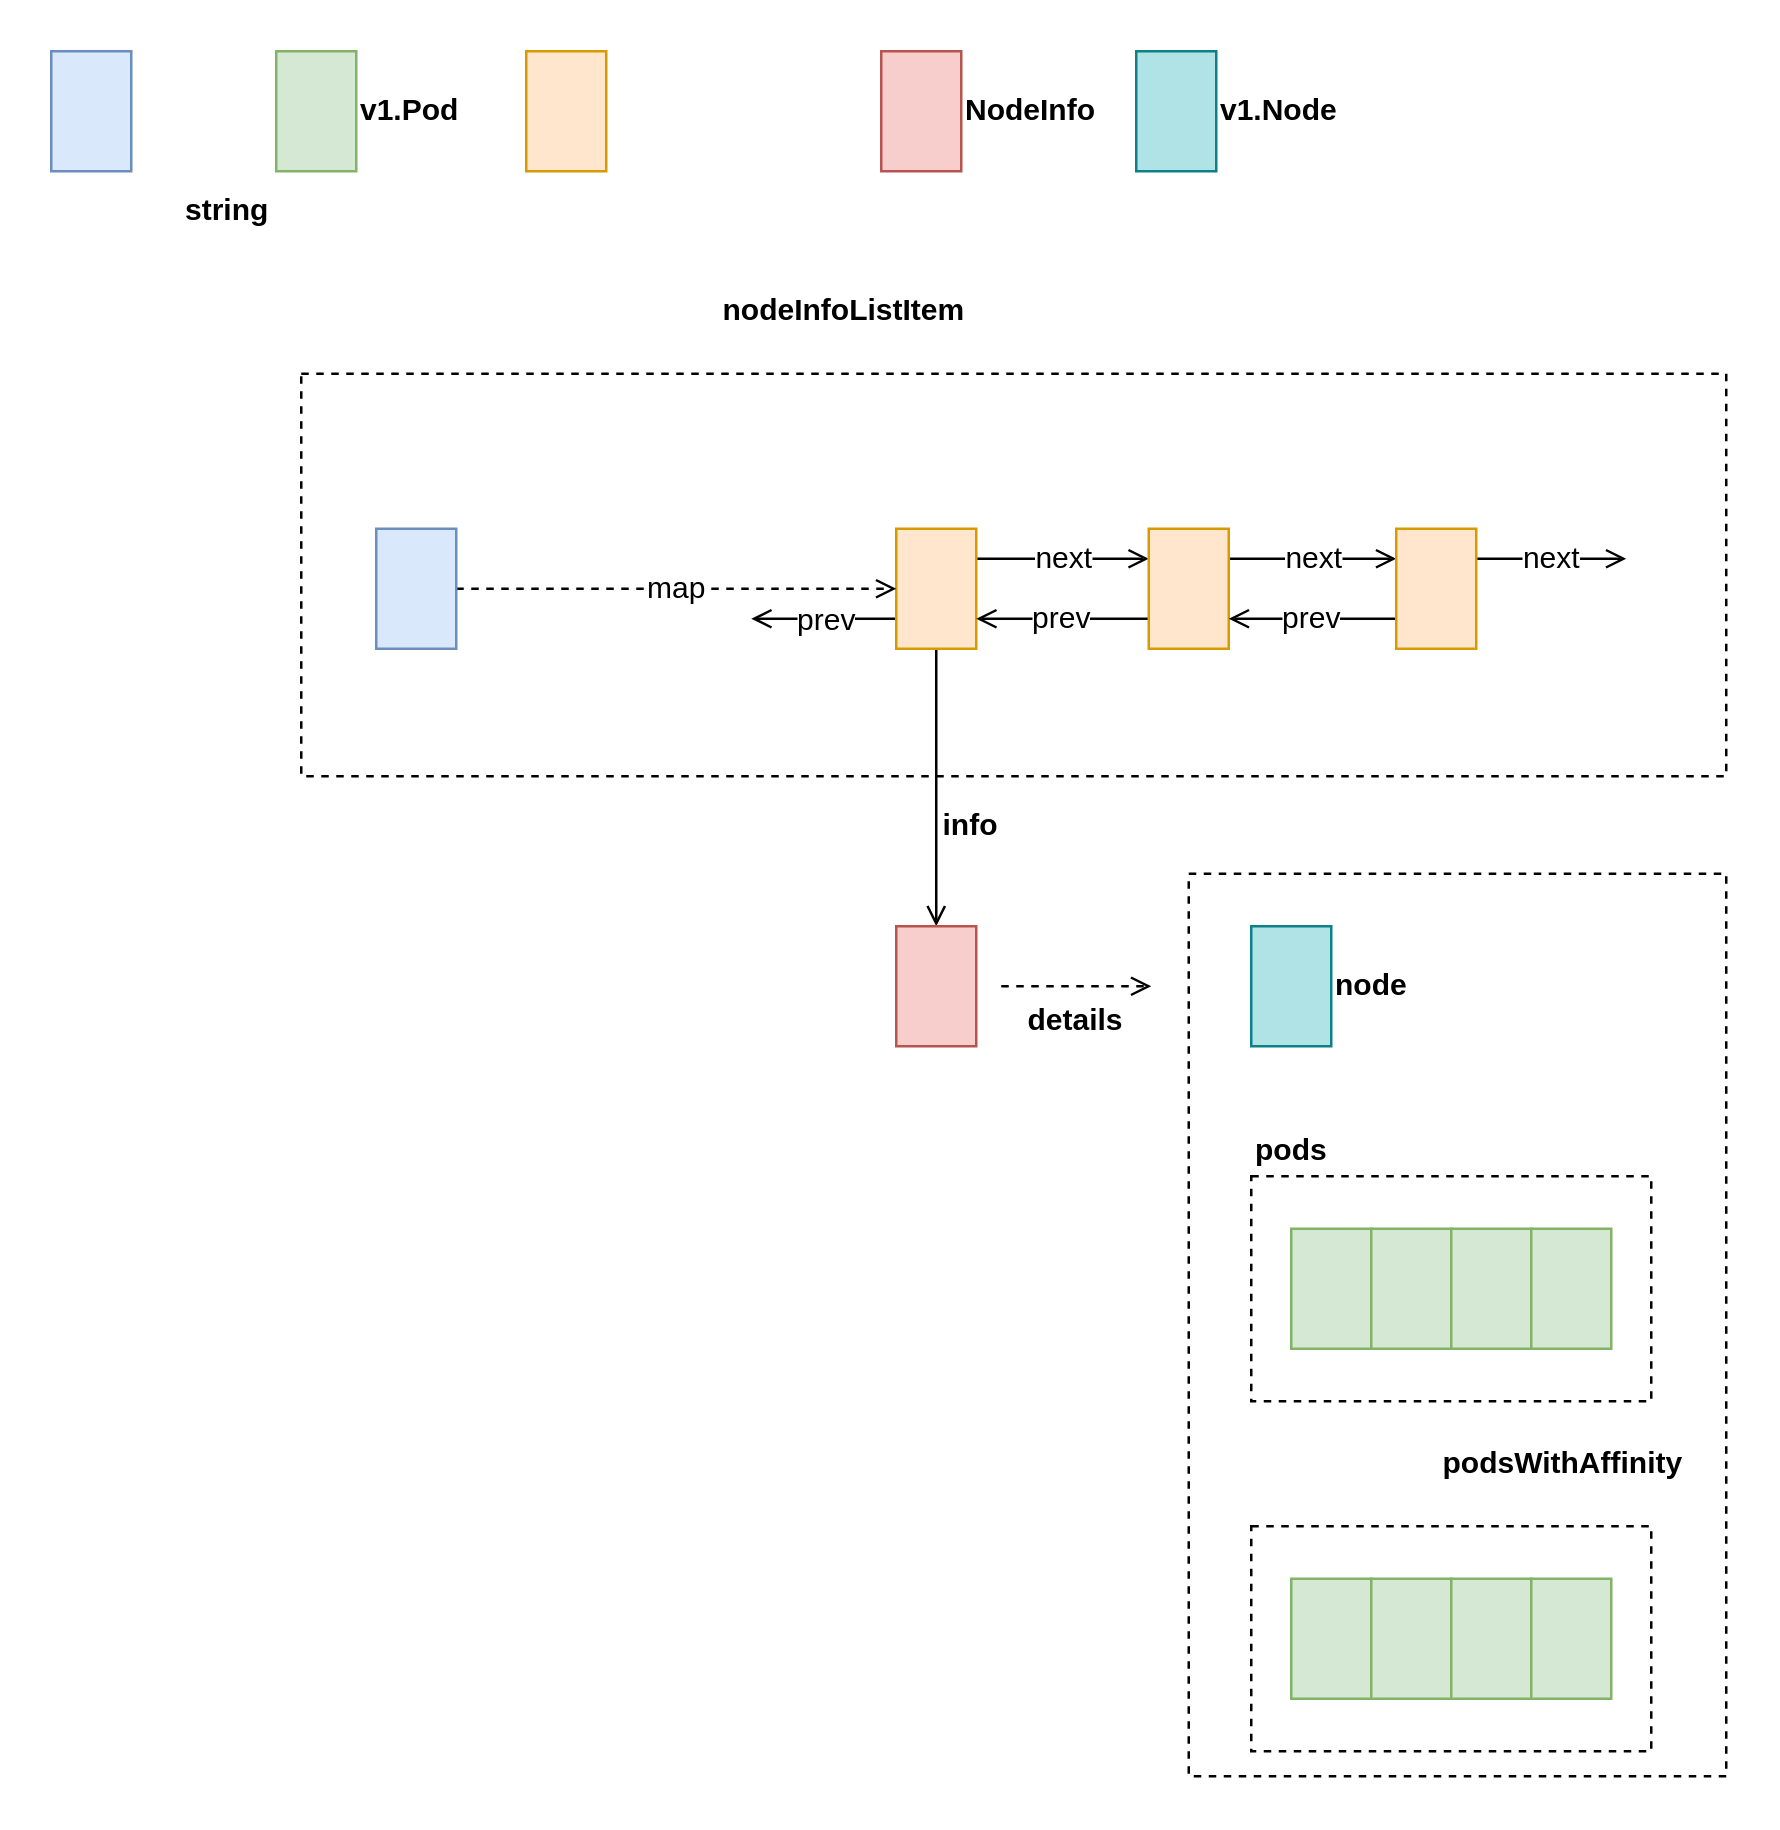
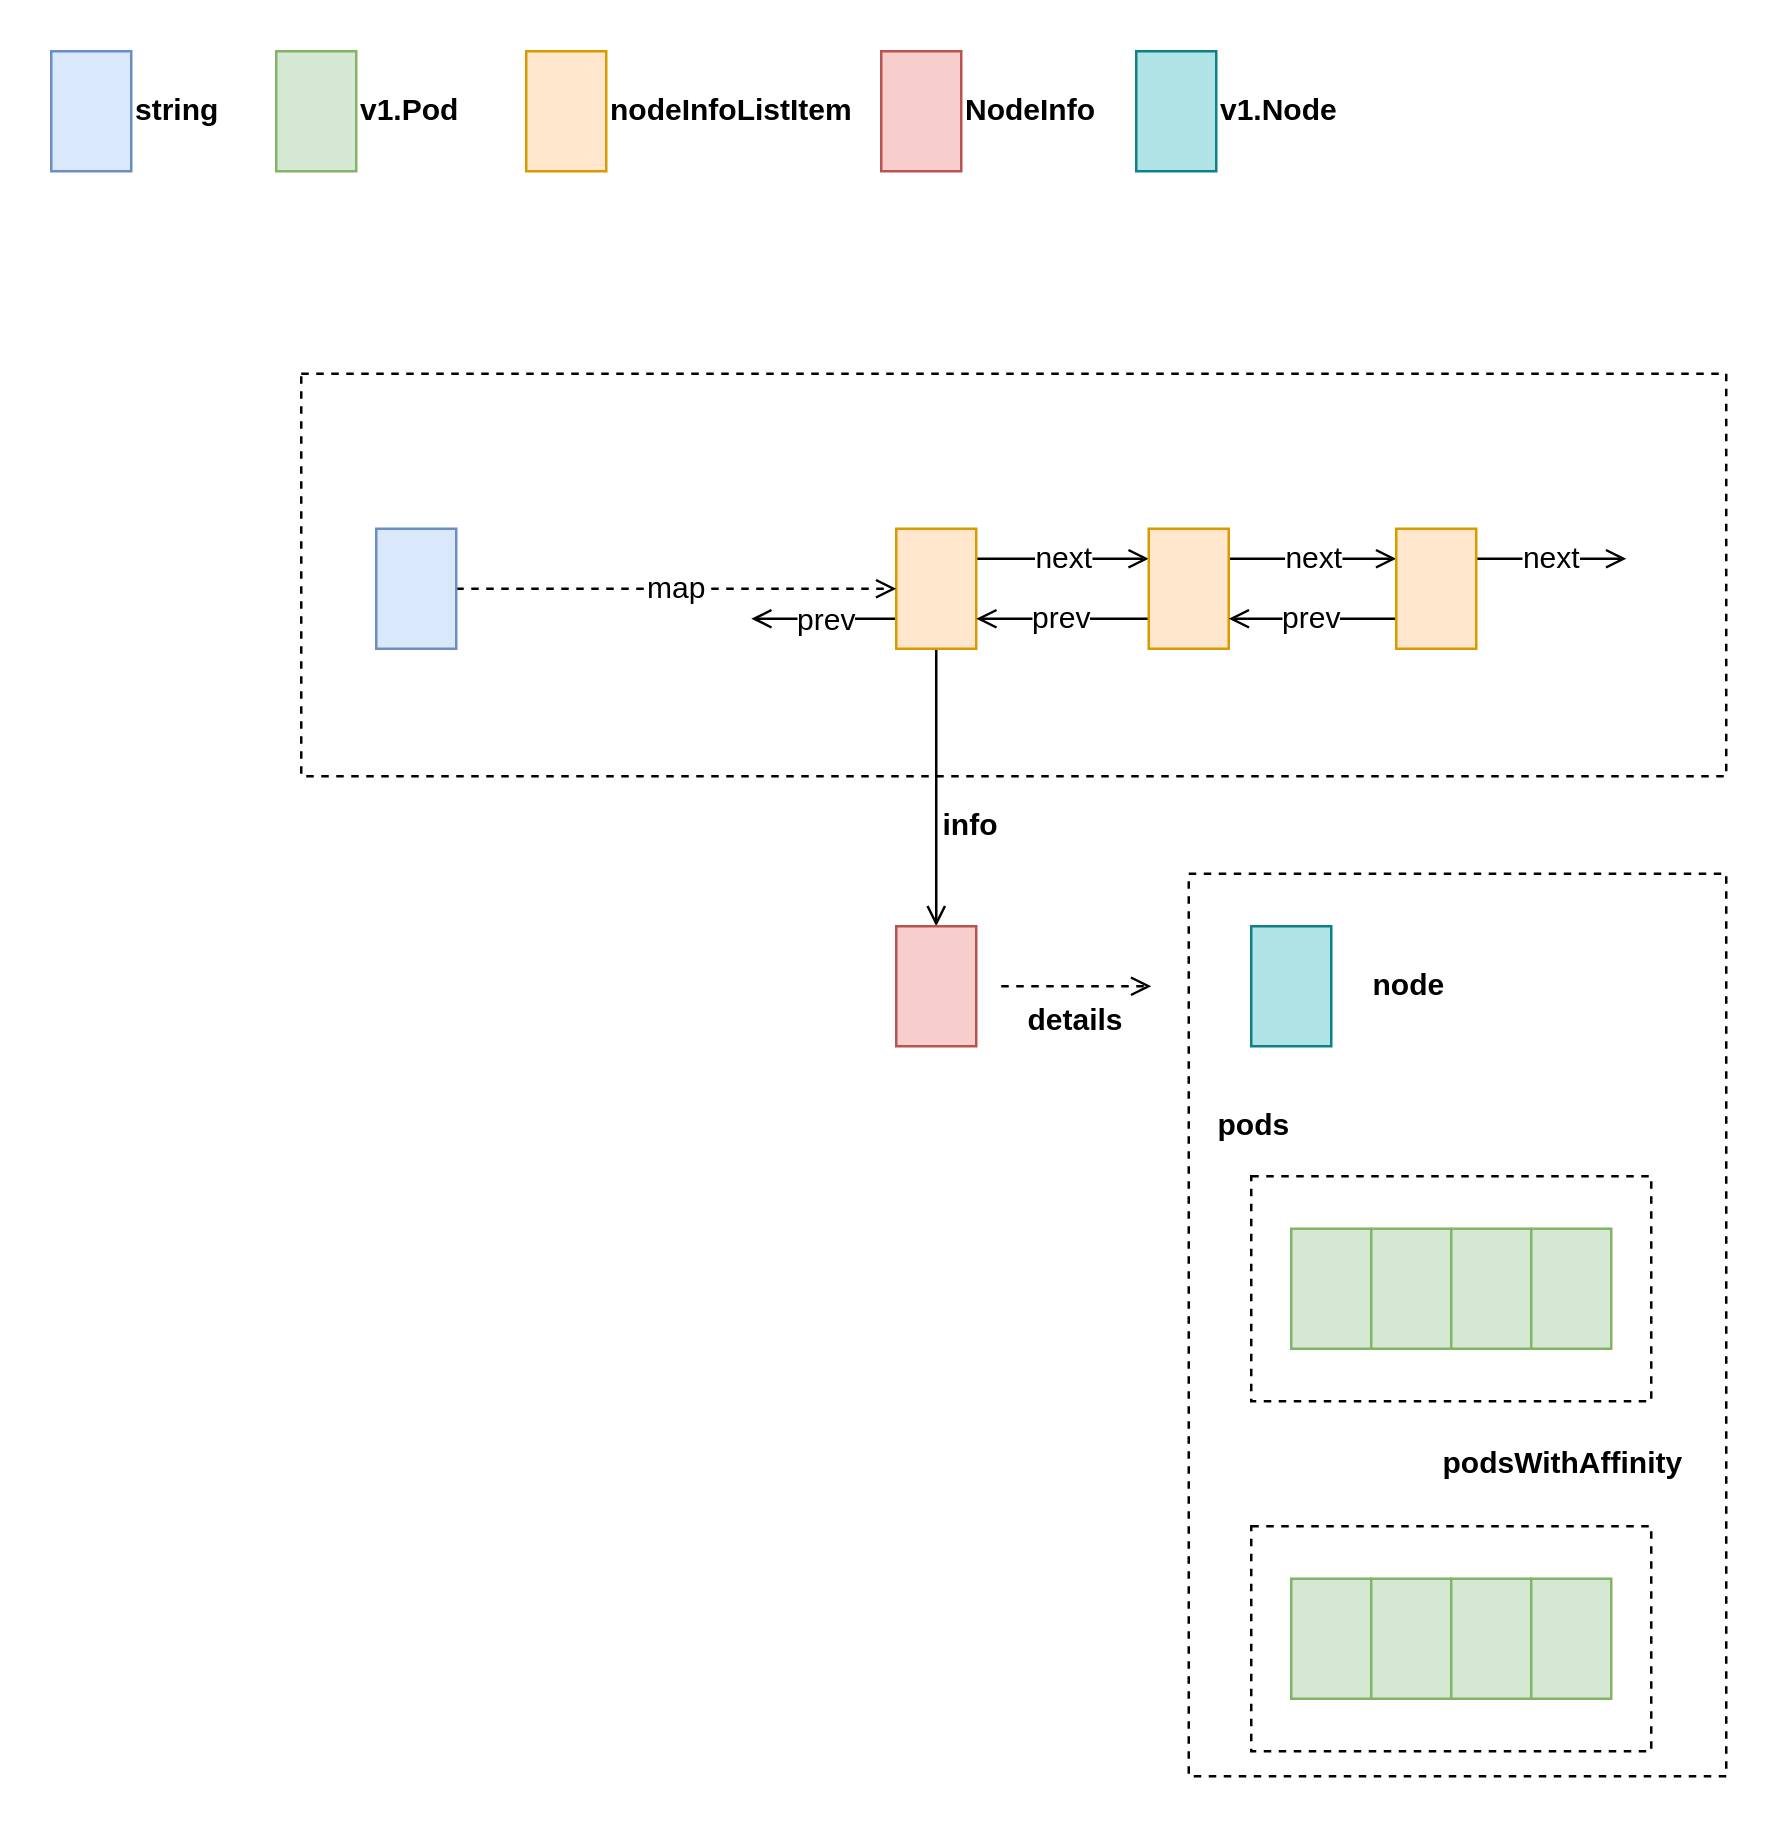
- <mxCell id="5" value="string" style="text;html=1;align=left;verticalAlign=middle;resizable=0;points=[];autosize=1;fontSize=12;fontStyle=1" parent="1" vertex="1"><mxGeometry x="72" y="74" width="50" height="20" as="geometry" /></mxCell>
+ <mxCell id="5" value="string" style="text;html=1;align=left;verticalAlign=middle;resizable=0;points=[];autosize=1;fontSize=12;fontStyle=1" parent="1" vertex="1"><mxGeometry x="52" y="34" width="50" height="20" as="geometry" /></mxCell>
- <mxCell id="9" value="nodeInfoListItem" style="text;html=1;align=left;verticalAlign=middle;resizable=0;points=[];autosize=1;fontSize=12;fontStyle=1" parent="1" vertex="1"><mxGeometry x="287" y="114" width="110" height="20" as="geometry" /></mxCell>
+ <mxCell id="9" value="nodeInfoListItem" style="text;html=1;align=left;verticalAlign=middle;resizable=0;points=[];autosize=1;fontSize=12;fontStyle=1" parent="1" vertex="1"><mxGeometry x="242" y="34" width="110" height="20" as="geometry" /></mxCell>
- <mxCell id="41" value="node" style="text;html=1;align=left;verticalAlign=middle;resizable=0;points=[];autosize=1;fontSize=12;fontStyle=1" parent="1" vertex="1"><mxGeometry x="532" y="384" width="40" height="20" as="geometry" /></mxCell>
+ <mxCell id="41" value="node" style="text;html=1;align=left;verticalAlign=middle;resizable=0;points=[];autosize=1;fontSize=12;fontStyle=1" parent="1" vertex="1"><mxGeometry x="547" y="384" width="40" height="20" as="geometry" /></mxCell>
- <mxCell id="39" value="pods" style="text;html=1;align=left;verticalAlign=middle;resizable=0;points=[];autosize=1;fontSize=12;fontStyle=1" parent="1" vertex="1"><mxGeometry x="500" y="450" width="40" height="20" as="geometry" /></mxCell>
+ <mxCell id="39" value="pods" style="text;html=1;align=left;verticalAlign=middle;resizable=0;points=[];autosize=1;fontSize=12;fontStyle=1" parent="1" vertex="1"><mxGeometry x="485" y="440" width="40" height="20" as="geometry" /></mxCell>
